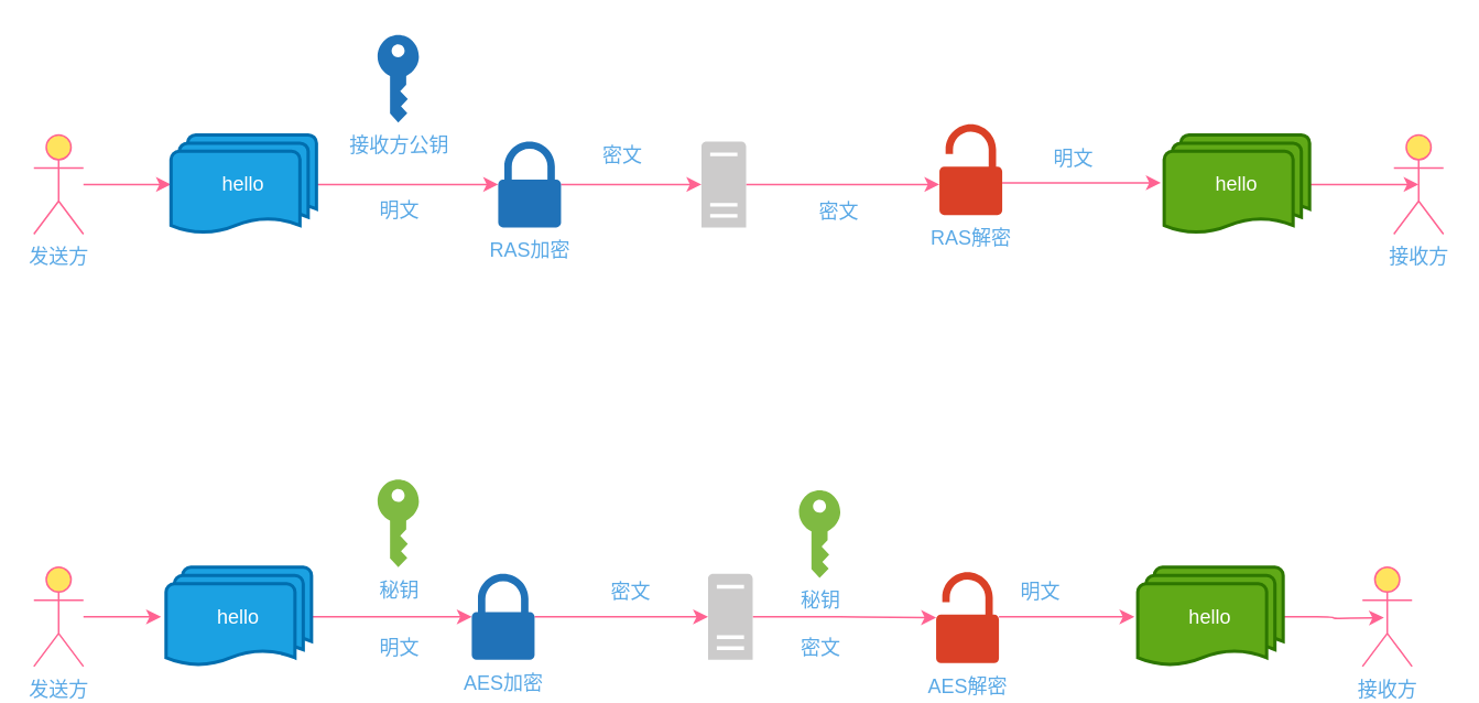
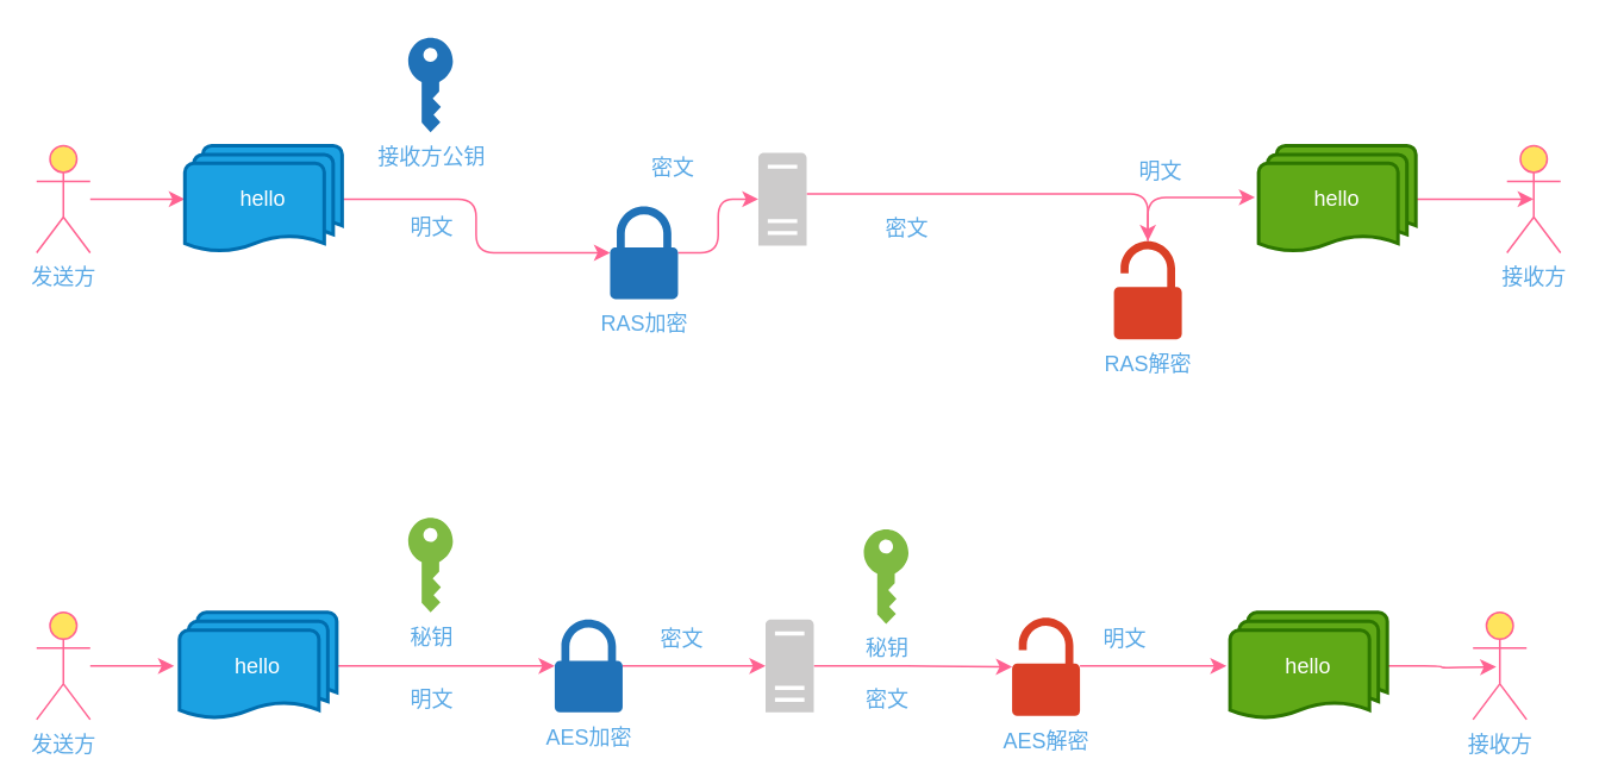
- <mxCell id="12" value="RAS解密" style="pointerEvents=1;shadow=0;dashed=0;html=1;strokeColor=none;labelPosition=center;verticalLabelPosition=bottom;verticalAlign=top;outlineConnect=0;align=center;shape=mxgraph.office.security.lock_unprotected;fillColor=#DA4026;rounded=0;sketch=0;fontColor=#5AA9E6;" parent="1" vertex="1"><mxGeometry x="568" y="74.5" width="38" height="55" as="geometry" /></mxCell>
+ <mxCell id="12" value="RAS解密" style="pointerEvents=1;shadow=0;dashed=0;html=1;strokeColor=none;labelPosition=center;verticalLabelPosition=bottom;verticalAlign=top;outlineConnect=0;align=center;shape=mxgraph.office.security.lock_unprotected;fillColor=#DA4026;rounded=0;sketch=0;fontColor=#5AA9E6;" parent="1" vertex="1"><mxGeometry x="623" y="134.5" width="38" height="55" as="geometry" /></mxCell>
- <mxCell id="15" value="RAS加密" style="pointerEvents=1;shadow=0;dashed=0;html=1;strokeColor=none;labelPosition=center;verticalLabelPosition=bottom;verticalAlign=top;outlineConnect=0;align=center;shape=mxgraph.office.security.lock_protected;fillColor=#2072B8;rounded=0;sketch=0;fontColor=#5AA9E6;" parent="1" vertex="1"><mxGeometry x="301" y="85" width="38" height="52" as="geometry" /></mxCell>
+ <mxCell id="15" value="RAS加密" style="pointerEvents=1;shadow=0;dashed=0;html=1;strokeColor=none;labelPosition=center;verticalLabelPosition=bottom;verticalAlign=top;outlineConnect=0;align=center;shape=mxgraph.office.security.lock_protected;fillColor=#2072B8;rounded=0;sketch=0;fontColor=#5AA9E6;" parent="1" vertex="1"><mxGeometry x="341" y="115" width="38" height="52" as="geometry" /></mxCell>
- <mxCell id="21" value="AES加密" style="pointerEvents=1;shadow=0;dashed=0;html=1;strokeColor=none;labelPosition=center;verticalLabelPosition=bottom;verticalAlign=top;outlineConnect=0;align=center;shape=mxgraph.office.security.lock_protected;fillColor=#2072B8;rounded=0;labelBackgroundColor=none;sketch=0;fontColor=#5AA9E6;" parent="1" vertex="1"><mxGeometry x="285" y="346.5" width="38" height="52" as="geometry" /></mxCell>
+ <mxCell id="21" value="AES加密" style="pointerEvents=1;shadow=0;dashed=0;html=1;strokeColor=none;labelPosition=center;verticalLabelPosition=bottom;verticalAlign=top;outlineConnect=0;align=center;shape=mxgraph.office.security.lock_protected;fillColor=#2072B8;rounded=0;labelBackgroundColor=none;sketch=0;fontColor=#5AA9E6;" parent="1" vertex="1"><mxGeometry x="310" y="346.5" width="38" height="52" as="geometry" /></mxCell>
